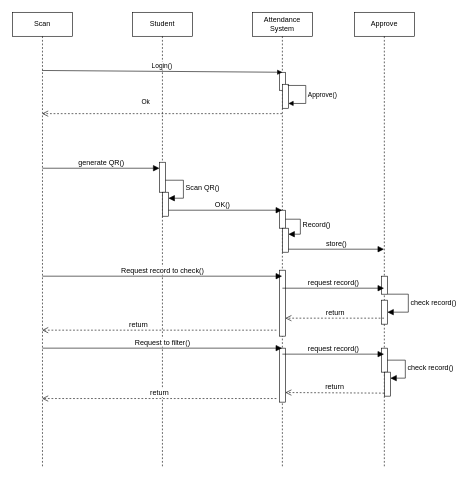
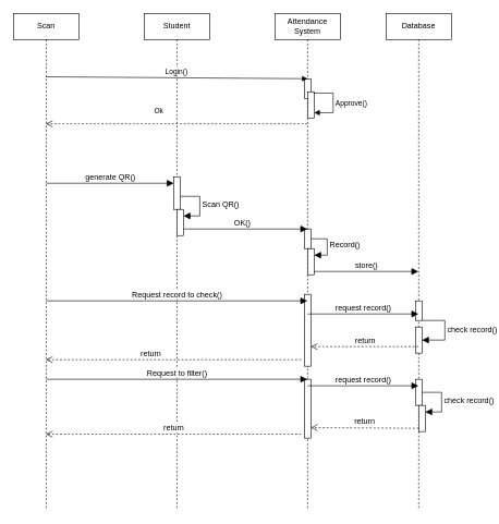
- <mxCell id="15" value="Approve" style="shape=umlLifeline;perimeter=lifelinePerimeter;whiteSpace=wrap;html=1;container=1;dropTarget=0;collapsible=0;recursiveResize=0;outlineConnect=0;portConstraint=eastwest;newEdgeStyle={&quot;curved&quot;:0,&quot;rounded&quot;:0};" parent="1" vertex="1"><mxGeometry x="590" y="20" width="100" height="760" as="geometry" /></mxCell>
+ <mxCell id="15" value="Database" style="shape=umlLifeline;perimeter=lifelinePerimeter;whiteSpace=wrap;html=1;container=1;dropTarget=0;collapsible=0;recursiveResize=0;outlineConnect=0;portConstraint=eastwest;newEdgeStyle={&quot;curved&quot;:0,&quot;rounded&quot;:0};" parent="1" vertex="1"><mxGeometry x="590" y="20" width="100" height="760" as="geometry" /></mxCell>
